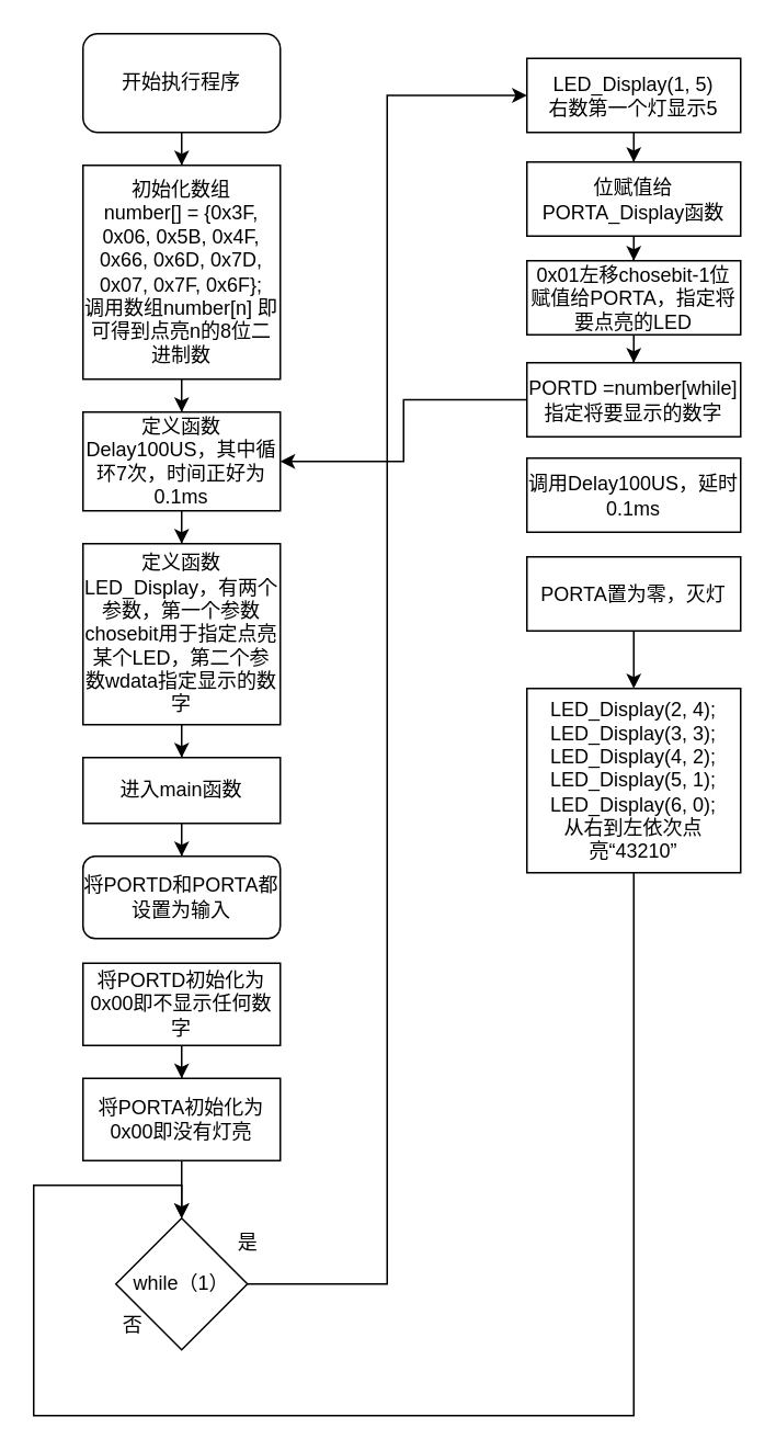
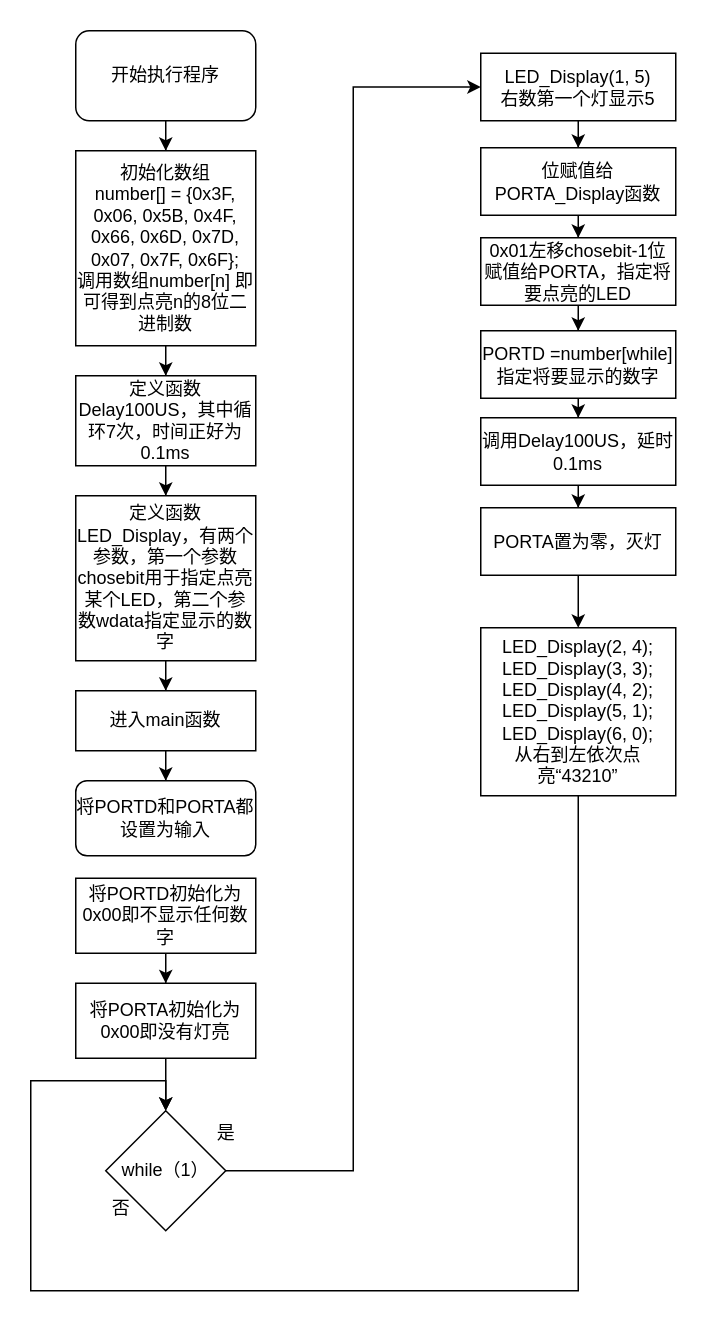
- <mxCell id="27" style="edgeStyle=orthogonalEdgeStyle;rounded=0;orthogonalLoop=1;jettySize=auto;html=1;" edge="1" parent="1" source="28" target="7"><mxGeometry relative="1" as="geometry" /></mxCell>
+ <mxCell id="27" style="edgeStyle=orthogonalEdgeStyle;rounded=0;orthogonalLoop=1;jettySize=auto;html=1;" edge="1" parent="1" source="28" target="30"><mxGeometry relative="1" as="geometry" /></mxCell>
+ <mxCell id="29" style="edgeStyle=orthogonalEdgeStyle;rounded=0;orthogonalLoop=1;jettySize=auto;html=1;" edge="1" parent="1" source="30" target="32"><mxGeometry relative="1" as="geometry" /></mxCell>
